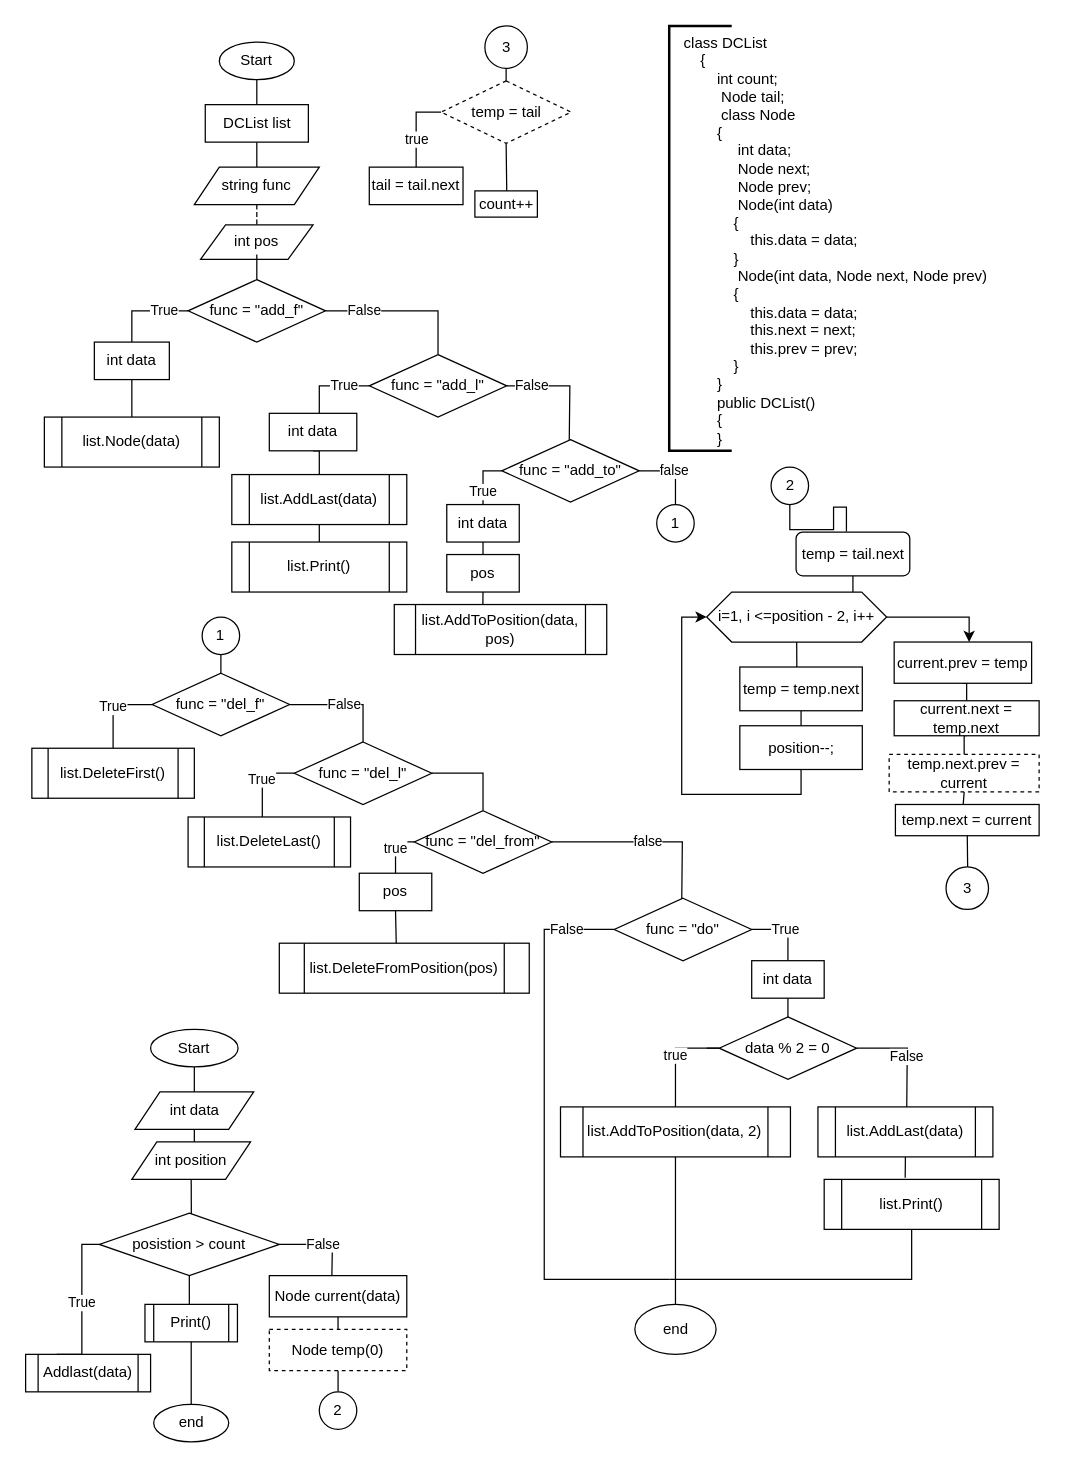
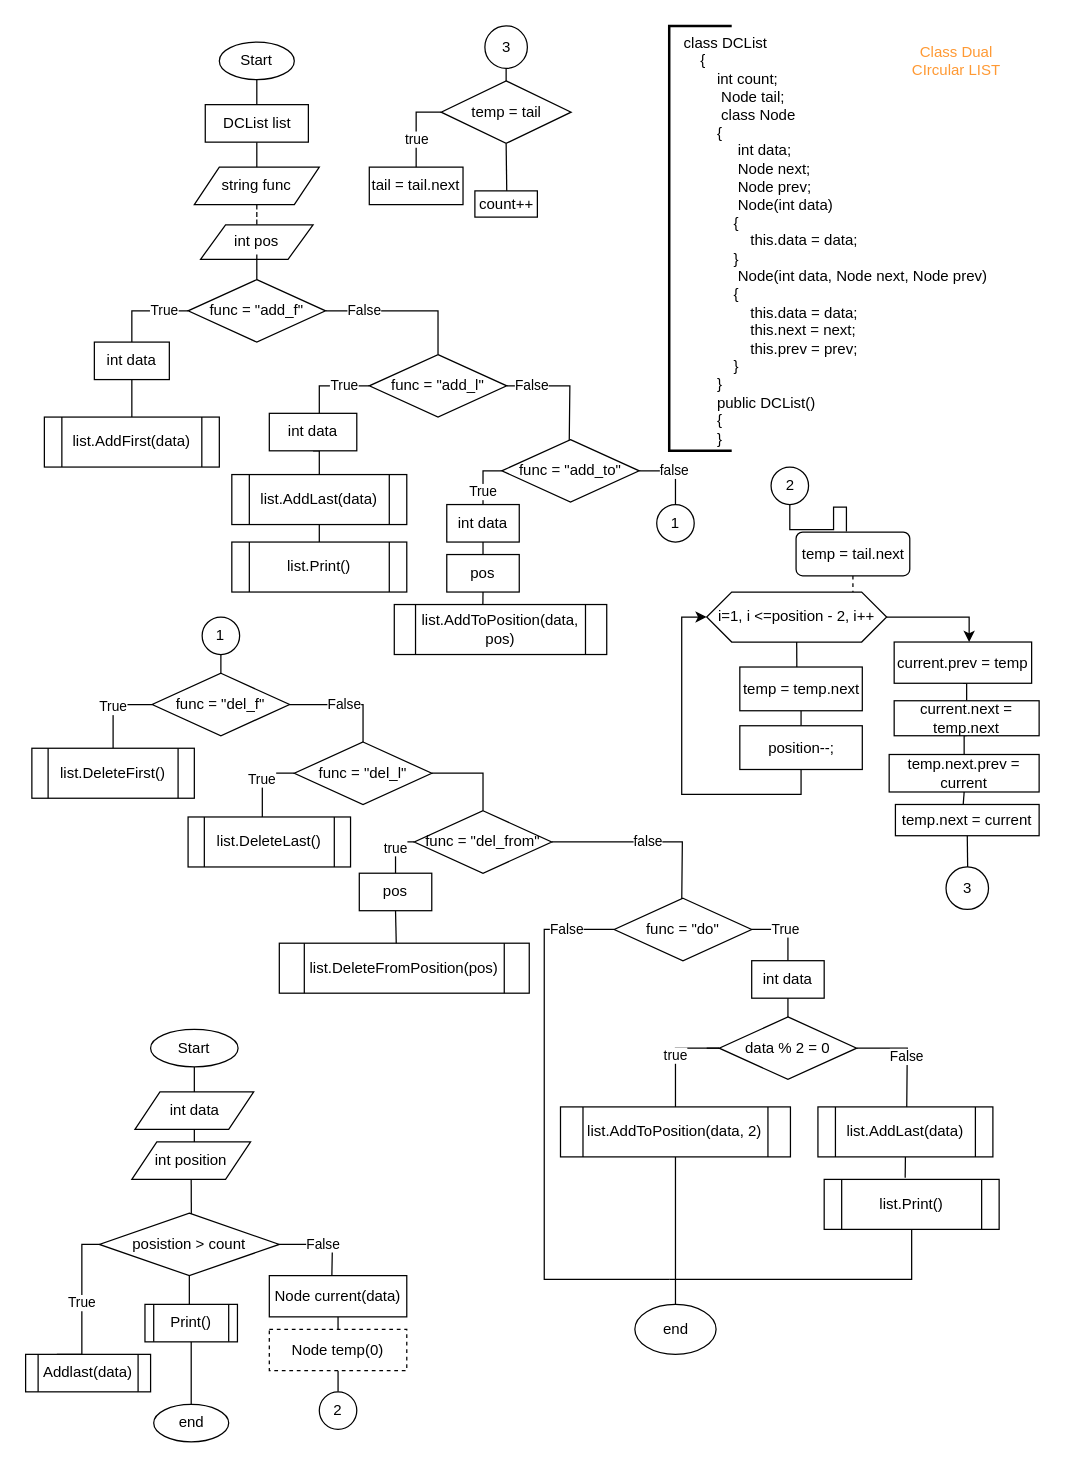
+ <mxCell id="6" value="&lt;font color=&quot;#ff9933&quot;&gt;Class Dual CIrcular LIST&lt;/font&gt;" style="text;html=1;strokeColor=none;fillColor=none;align=center;verticalAlign=middle;whiteSpace=wrap;rounded=0;" parent="1" vertex="1"><mxGeometry x="715" y="33" width="100" height="30" as="geometry" /></mxCell>
- <mxCell id="108" value="temp = tail" style="rhombus;whiteSpace=wrap;html=1;dashed=1;" parent="1" vertex="1"><mxGeometry x="352.5" y="64" width="104" height="50" as="geometry" /></mxCell>
+ <mxCell id="108" value="temp = tail" style="rhombus;whiteSpace=wrap;html=1;" parent="1" vertex="1"><mxGeometry x="352.5" y="64" width="104" height="50" as="geometry" /></mxCell>
- <mxCell id="18" value="list.Node(data)" style="shape=process;whiteSpace=wrap;html=1;backgroundOutline=1;" parent="1" vertex="1"><mxGeometry x="35" y="333" width="140" height="40" as="geometry" /></mxCell>
+ <mxCell id="18" value="list.AddFirst(data)" style="shape=process;whiteSpace=wrap;html=1;backgroundOutline=1;" parent="1" vertex="1"><mxGeometry x="35" y="333" width="140" height="40" as="geometry" /></mxCell>
- <mxCell id="86" style="edgeStyle=orthogonalEdgeStyle;rounded=0;orthogonalLoop=1;jettySize=auto;html=1;exitX=0.5;exitY=1;exitDx=0;exitDy=0;entryX=0.5;entryY=0;entryDx=0;entryDy=0;endArrow=none;endFill=0;" parent="1" source="87" target="90" edge="1"><mxGeometry relative="1" as="geometry" /></mxCell>
+ <mxCell id="86" style="edgeStyle=orthogonalEdgeStyle;rounded=0;orthogonalLoop=1;jettySize=auto;html=1;exitX=0.5;exitY=1;exitDx=0;exitDy=0;entryX=0.5;entryY=0;entryDx=0;entryDy=0;endArrow=none;endFill=0;dashed=1;" parent="1" source="87" target="90" edge="1"><mxGeometry relative="1" as="geometry" /></mxCell>
- <mxCell id="100" value="temp.next.prev = current" style="rounded=0;whiteSpace=wrap;html=1;dashed=1;" parent="1" vertex="1"><mxGeometry x="711" y="603" width="120" height="30" as="geometry" /></mxCell>
+ <mxCell id="100" value="temp.next.prev = current" style="rounded=0;whiteSpace=wrap;html=1;" parent="1" vertex="1"><mxGeometry x="711" y="603" width="120" height="30" as="geometry" /></mxCell>
